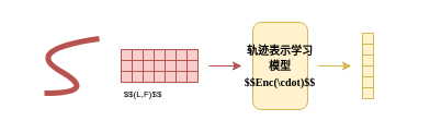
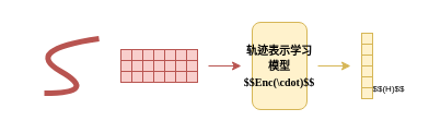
+ <mxCell id="34" value="&lt;font style=&quot;font-size: 8px;&quot;&gt;$$(H)$$&lt;/font&gt;" style="text;html=1;align=center;verticalAlign=middle;whiteSpace=wrap;rounded=0;" vertex="1" parent="1"><mxGeometry x="340" y="70" width="30" height="20" as="geometry" /></mxCell>
- <mxCell id="33" value="&lt;font style=&quot;font-size: 8px;&quot;&gt;$$(L,F)$$&lt;/font&gt;" style="text;html=1;align=center;verticalAlign=middle;whiteSpace=wrap;rounded=0;" vertex="1" parent="1"><mxGeometry x="110" y="75" width="40" height="20" as="geometry" /></mxCell>
